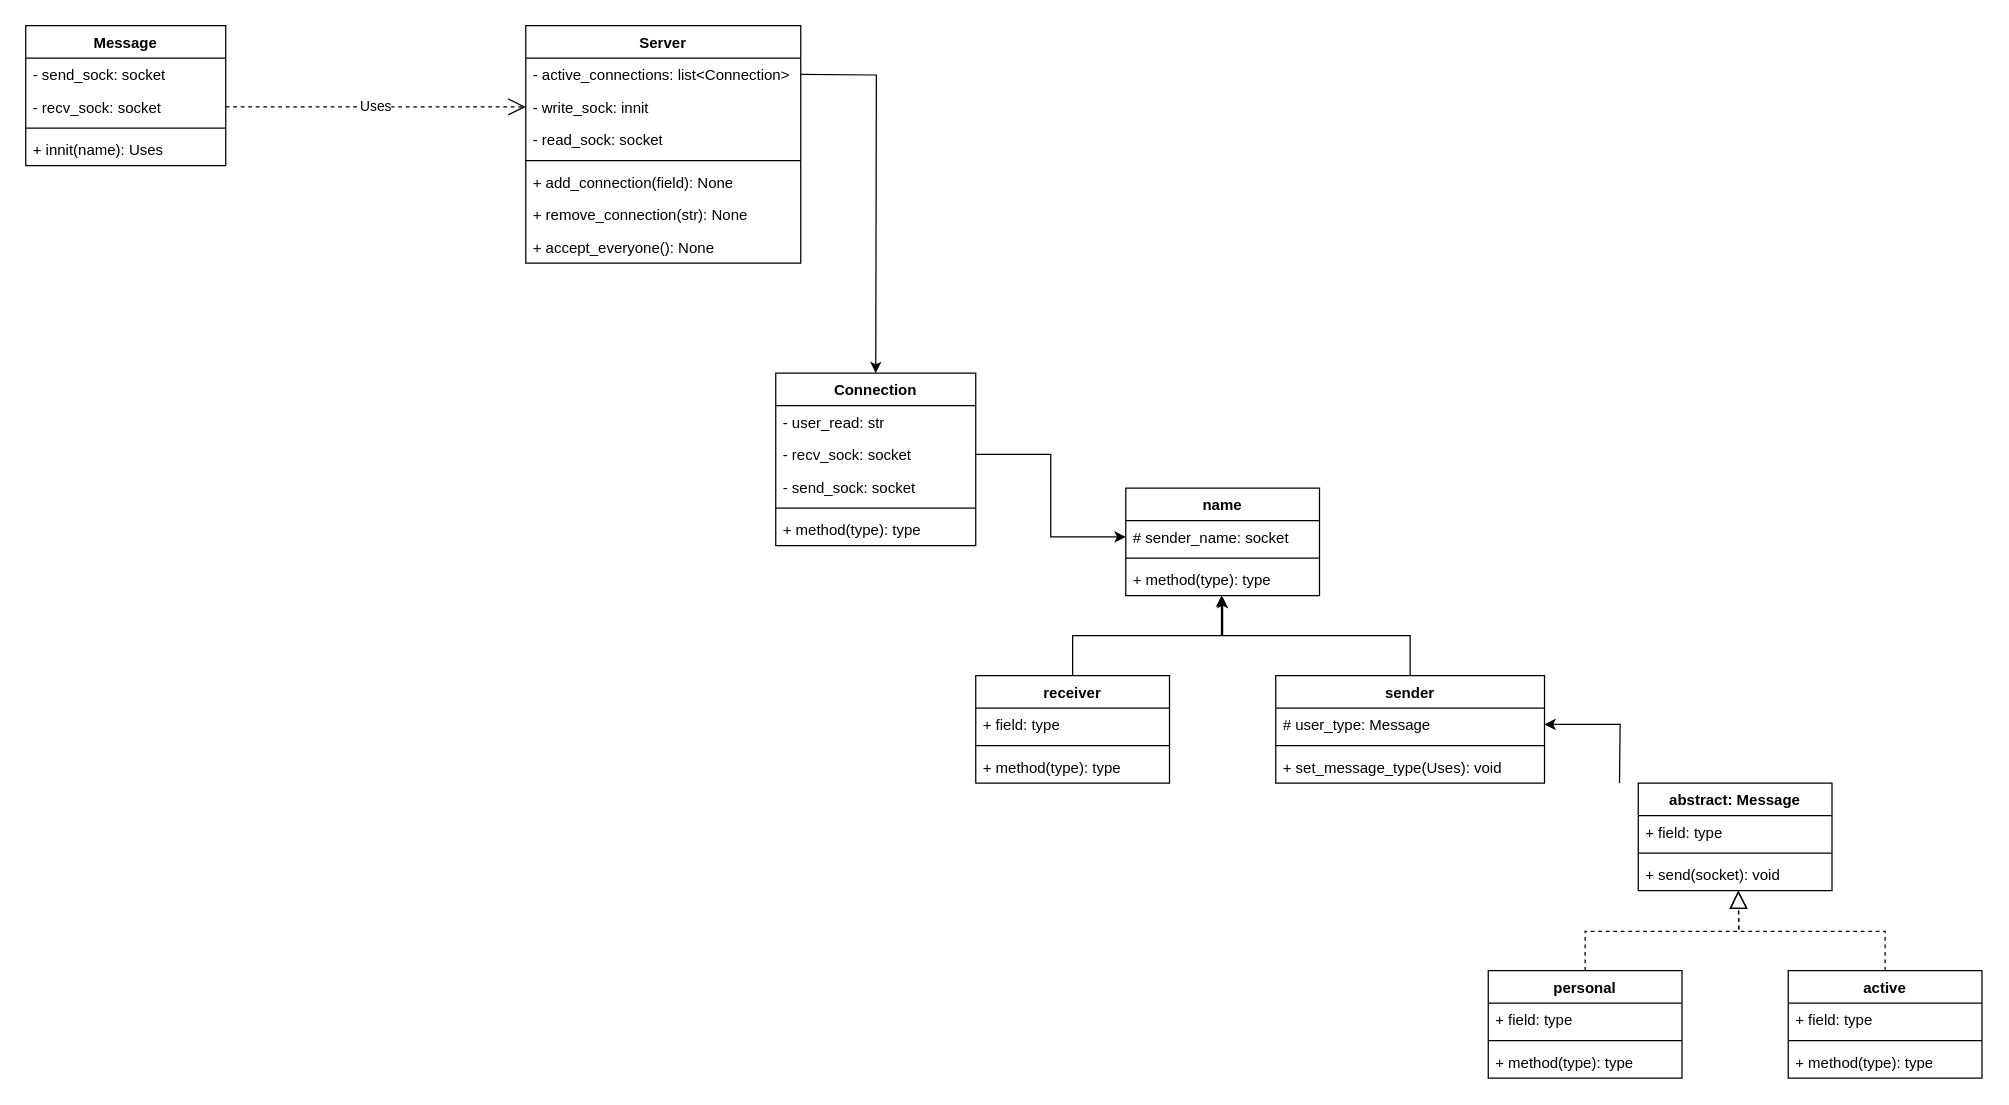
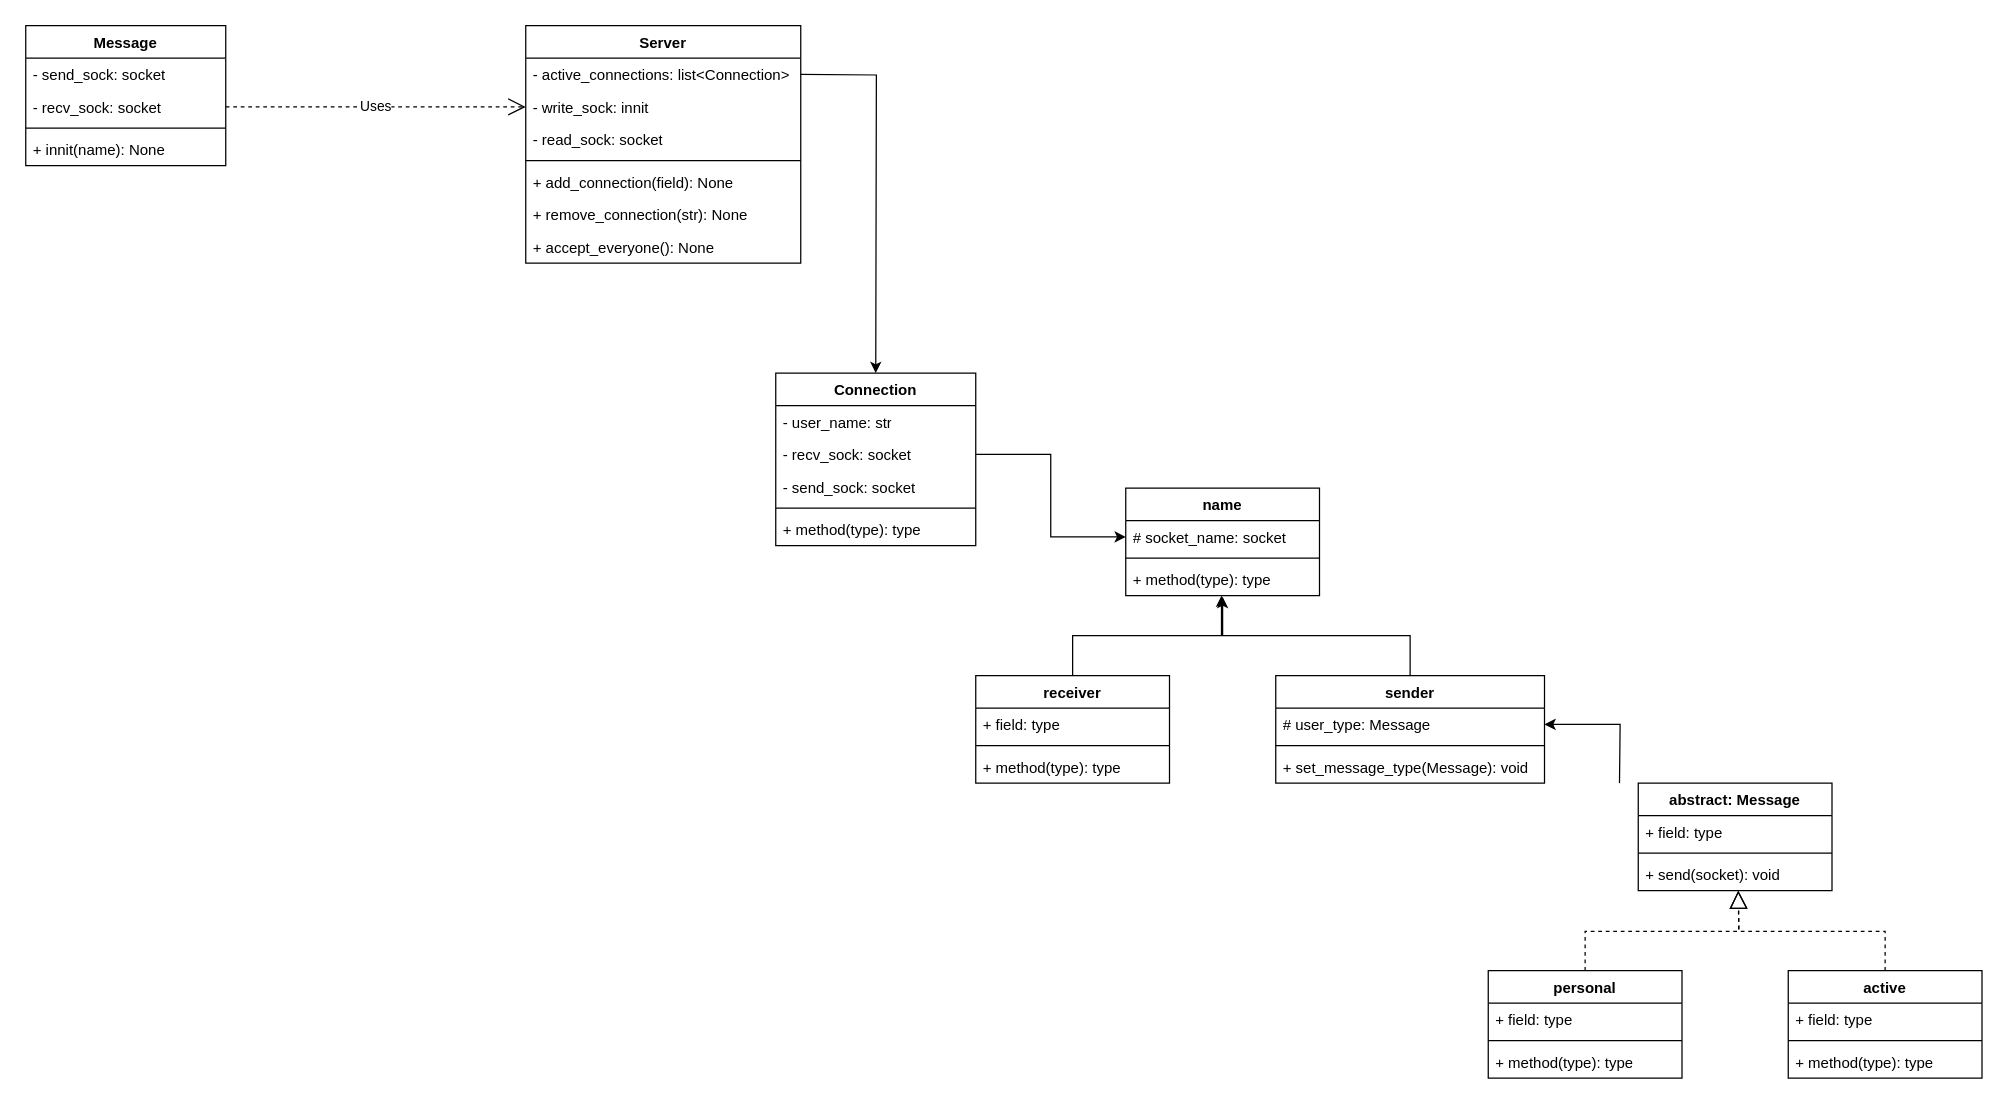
- <mxCell id="6" value="+ innit(name): Uses" style="text;strokeColor=none;fillColor=none;align=left;verticalAlign=top;spacingLeft=4;spacingRight=4;overflow=hidden;rotatable=0;points=[[0,0.5],[1,0.5]];portConstraint=eastwest;whiteSpace=wrap;html=1;" parent="2" vertex="1"><mxGeometry y="86" width="160" height="26" as="geometry" /></mxCell>
+ <mxCell id="6" value="+ innit(name): None" style="text;strokeColor=none;fillColor=none;align=left;verticalAlign=top;spacingLeft=4;spacingRight=4;overflow=hidden;rotatable=0;points=[[0,0.5],[1,0.5]];portConstraint=eastwest;whiteSpace=wrap;html=1;" parent="2" vertex="1"><mxGeometry y="86" width="160" height="26" as="geometry" /></mxCell>
- <mxCell id="46" value="- user_read: str" style="text;strokeColor=none;fillColor=none;align=left;verticalAlign=top;spacingLeft=4;spacingRight=4;overflow=hidden;rotatable=0;points=[[0,0.5],[1,0.5]];portConstraint=eastwest;whiteSpace=wrap;html=1;" parent="45" vertex="1"><mxGeometry y="26" width="160" height="26" as="geometry" /></mxCell>
+ <mxCell id="46" value="- user_name: str" style="text;strokeColor=none;fillColor=none;align=left;verticalAlign=top;spacingLeft=4;spacingRight=4;overflow=hidden;rotatable=0;points=[[0,0.5],[1,0.5]];portConstraint=eastwest;whiteSpace=wrap;html=1;" parent="45" vertex="1"><mxGeometry y="26" width="160" height="26" as="geometry" /></mxCell>
- <mxCell id="25" value="# sender_name: socket" style="text;strokeColor=none;fillColor=none;align=left;verticalAlign=top;spacingLeft=4;spacingRight=4;overflow=hidden;rotatable=0;points=[[0,0.5],[1,0.5]];portConstraint=eastwest;whiteSpace=wrap;html=1;" parent="24" vertex="1"><mxGeometry y="26" width="155" height="26" as="geometry" /></mxCell>
+ <mxCell id="25" value="# socket_name: socket" style="text;strokeColor=none;fillColor=none;align=left;verticalAlign=top;spacingLeft=4;spacingRight=4;overflow=hidden;rotatable=0;points=[[0,0.5],[1,0.5]];portConstraint=eastwest;whiteSpace=wrap;html=1;" parent="24" vertex="1"><mxGeometry y="26" width="155" height="26" as="geometry" /></mxCell>
- <mxCell id="23" value="+ set_message_type(Uses): void" style="text;strokeColor=none;fillColor=none;align=left;verticalAlign=top;spacingLeft=4;spacingRight=4;overflow=hidden;rotatable=0;points=[[0,0.5],[1,0.5]];portConstraint=eastwest;whiteSpace=wrap;html=1;" parent="20" vertex="1"><mxGeometry y="60" width="215" height="26" as="geometry" /></mxCell>
+ <mxCell id="23" value="+ set_message_type(Message): void" style="text;strokeColor=none;fillColor=none;align=left;verticalAlign=top;spacingLeft=4;spacingRight=4;overflow=hidden;rotatable=0;points=[[0,0.5],[1,0.5]];portConstraint=eastwest;whiteSpace=wrap;html=1;" parent="20" vertex="1"><mxGeometry y="60" width="215" height="26" as="geometry" /></mxCell>
